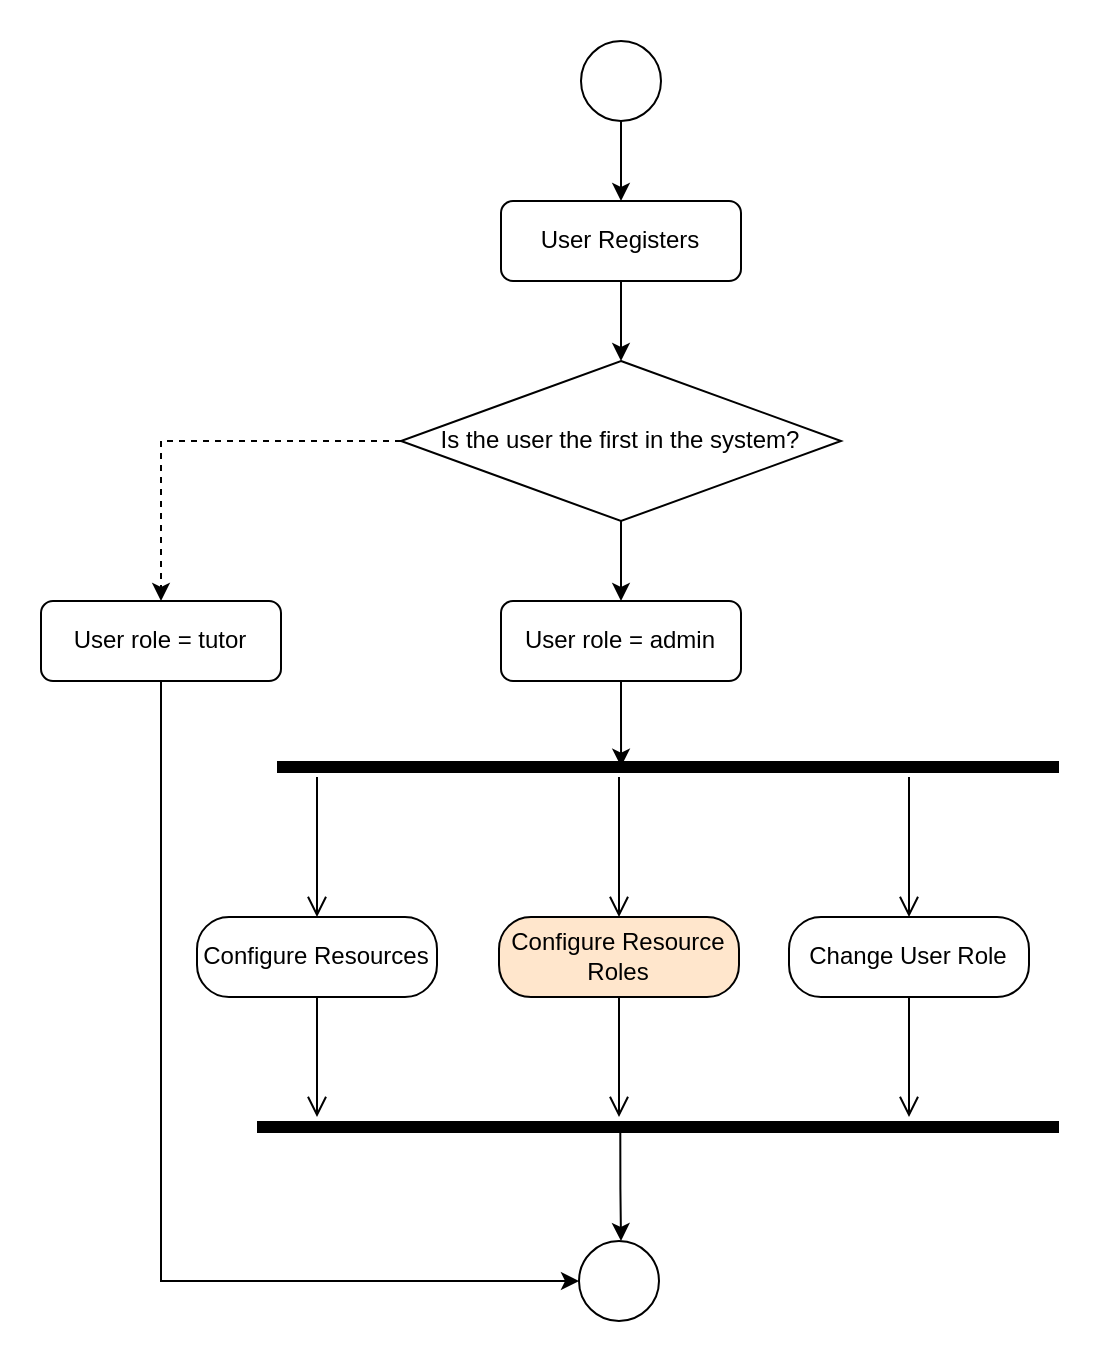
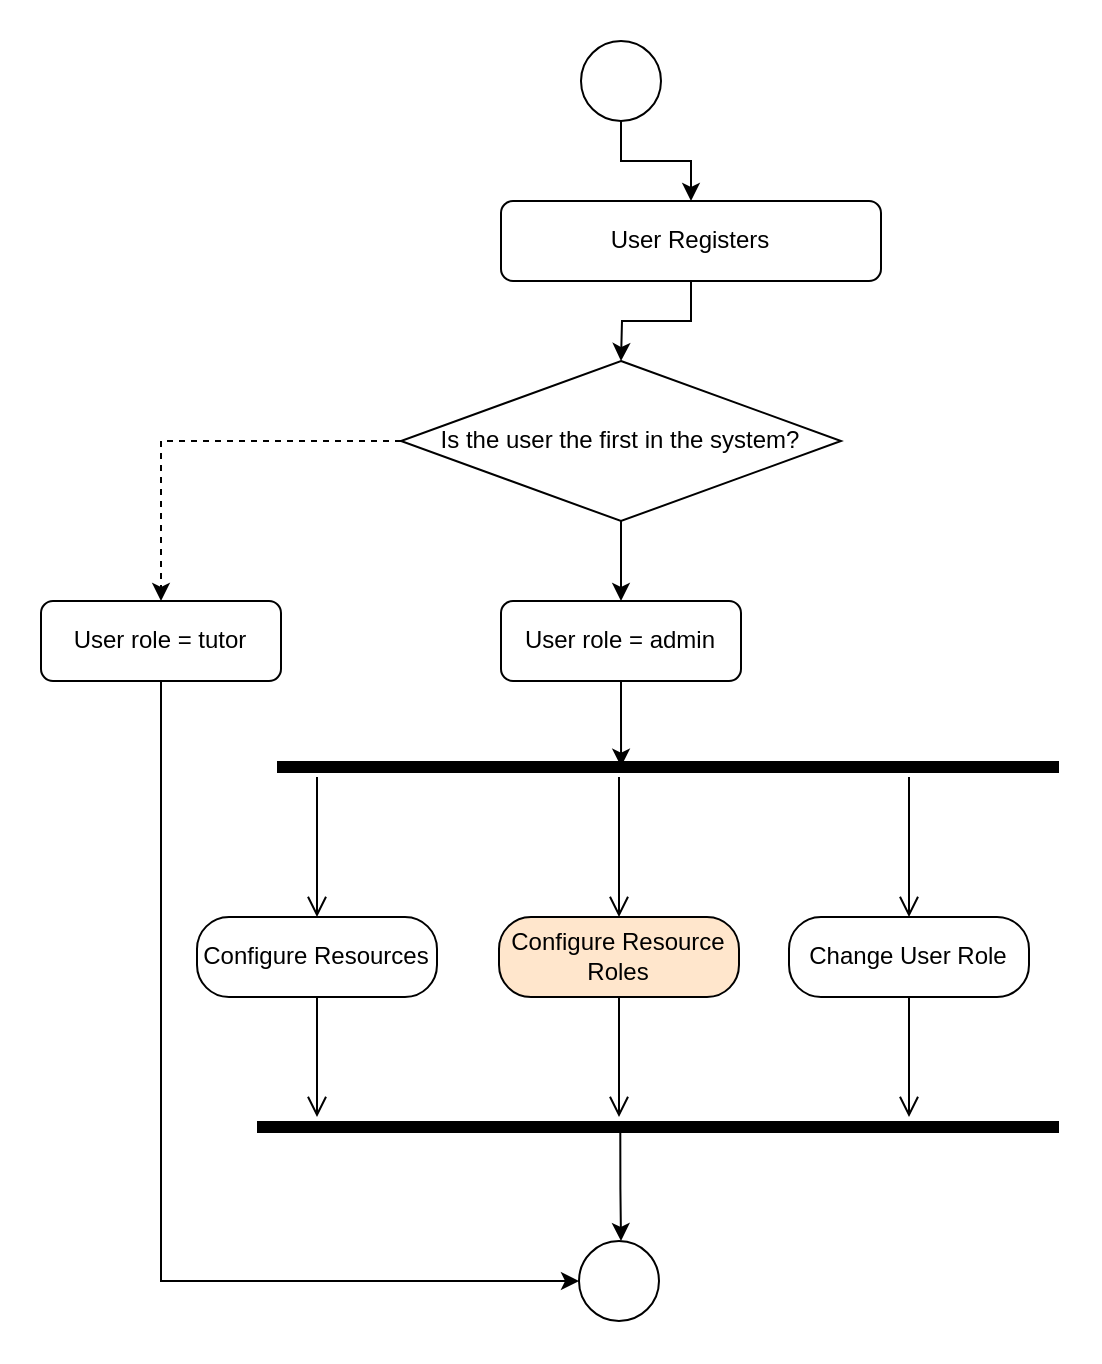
- <mxCell id="3" value="User Registers" style="rounded=1;whiteSpace=wrap;html=1;" parent="1" vertex="1"><mxGeometry x="250" y="100" width="120" height="40" as="geometry" /></mxCell>
+ <mxCell id="3" value="User Registers" style="rounded=1;whiteSpace=wrap;html=1;" parent="1" vertex="1"><mxGeometry x="250" y="100" width="190" height="40" as="geometry" /></mxCell>
